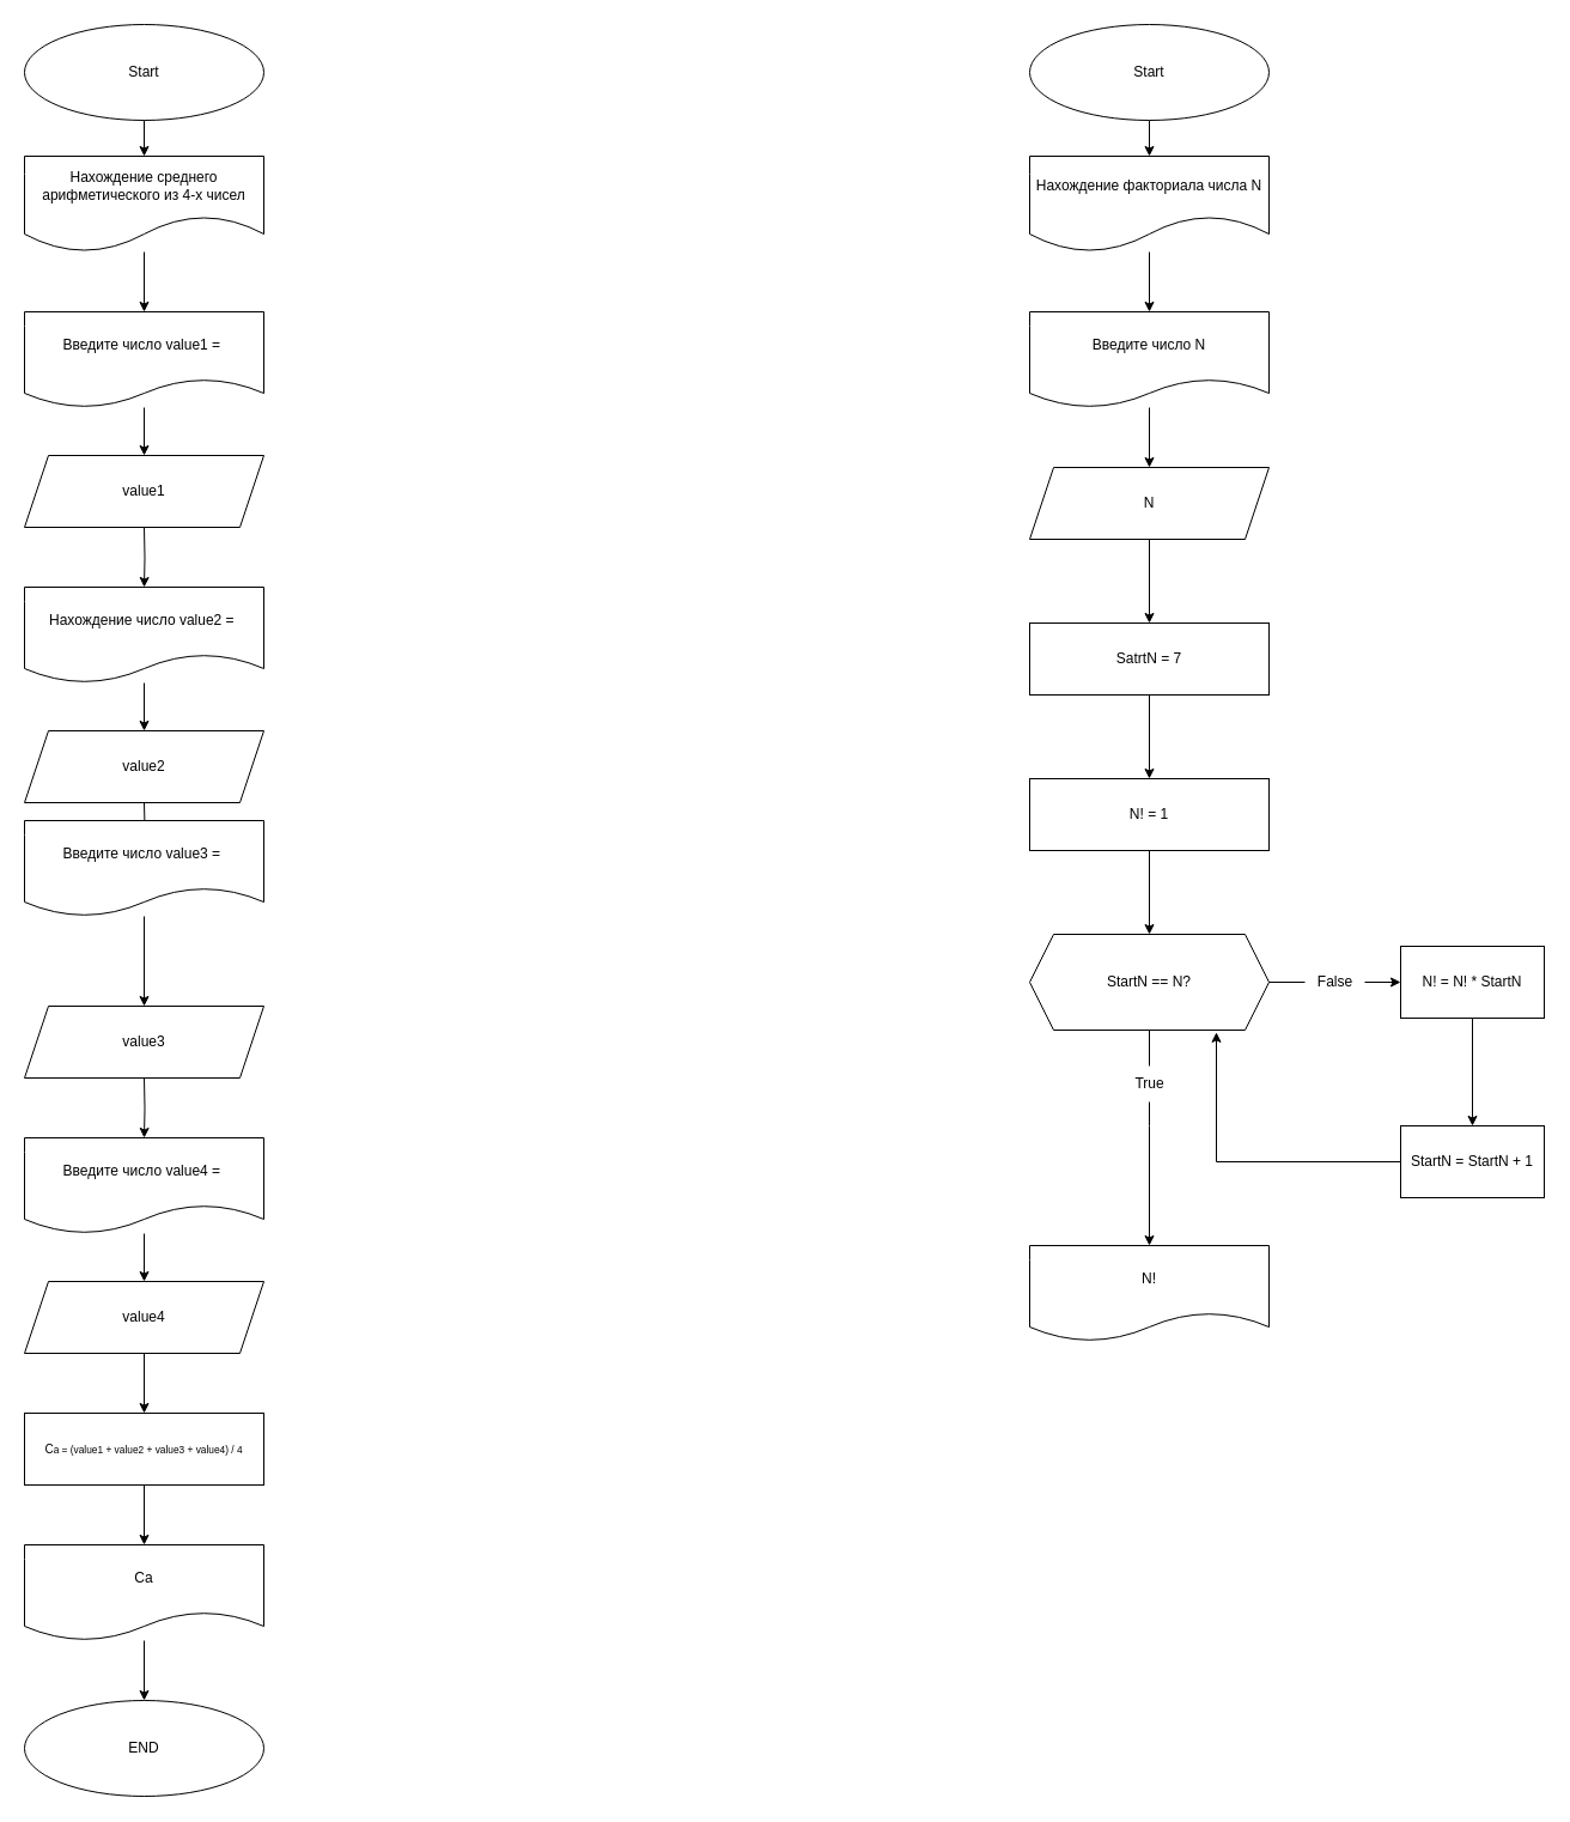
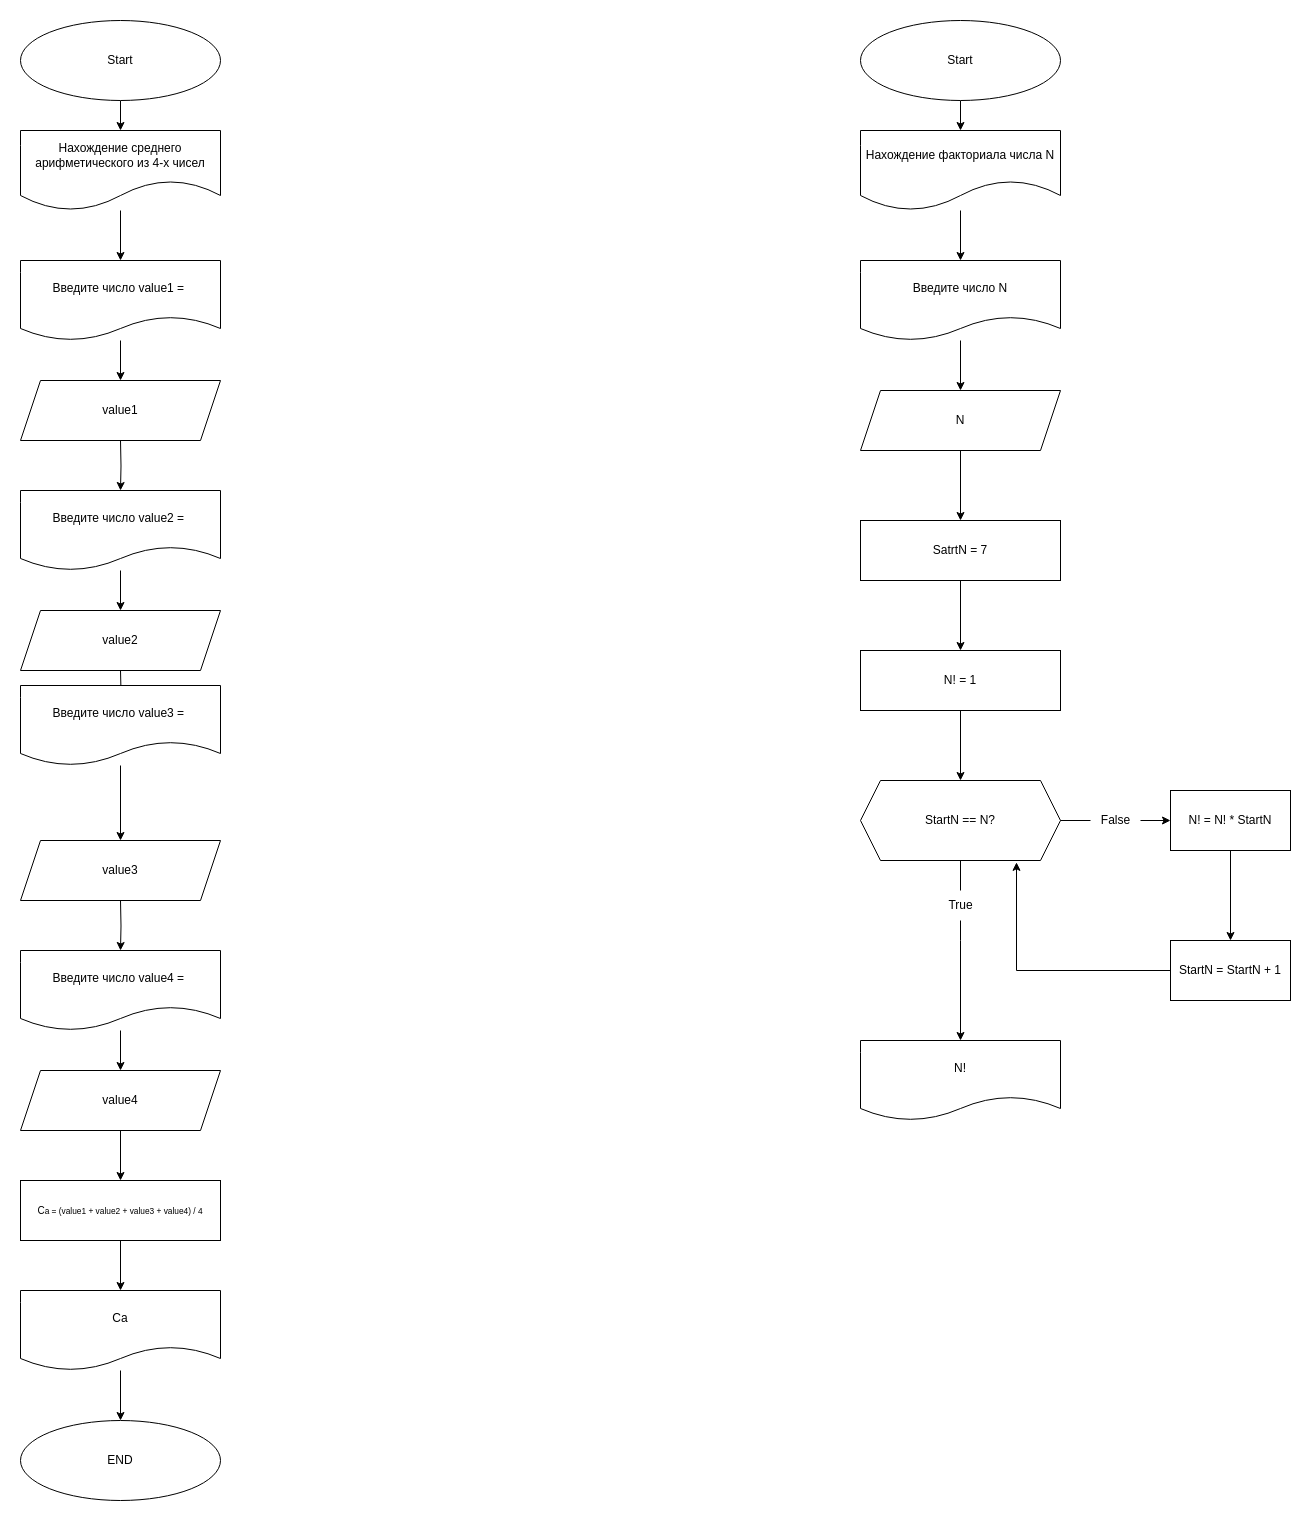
- <mxCell id="11" value="Нахождение число value2 =&amp;nbsp;" style="shape=document;whiteSpace=wrap;html=1;boundedLbl=1;" vertex="1" parent="1"><mxGeometry x="20" y="490" width="200" height="80" as="geometry" /></mxCell>
+ <mxCell id="11" value="Введите число value2 =&amp;nbsp;" style="shape=document;whiteSpace=wrap;html=1;boundedLbl=1;" vertex="1" parent="1"><mxGeometry x="20" y="490" width="200" height="80" as="geometry" /></mxCell>
